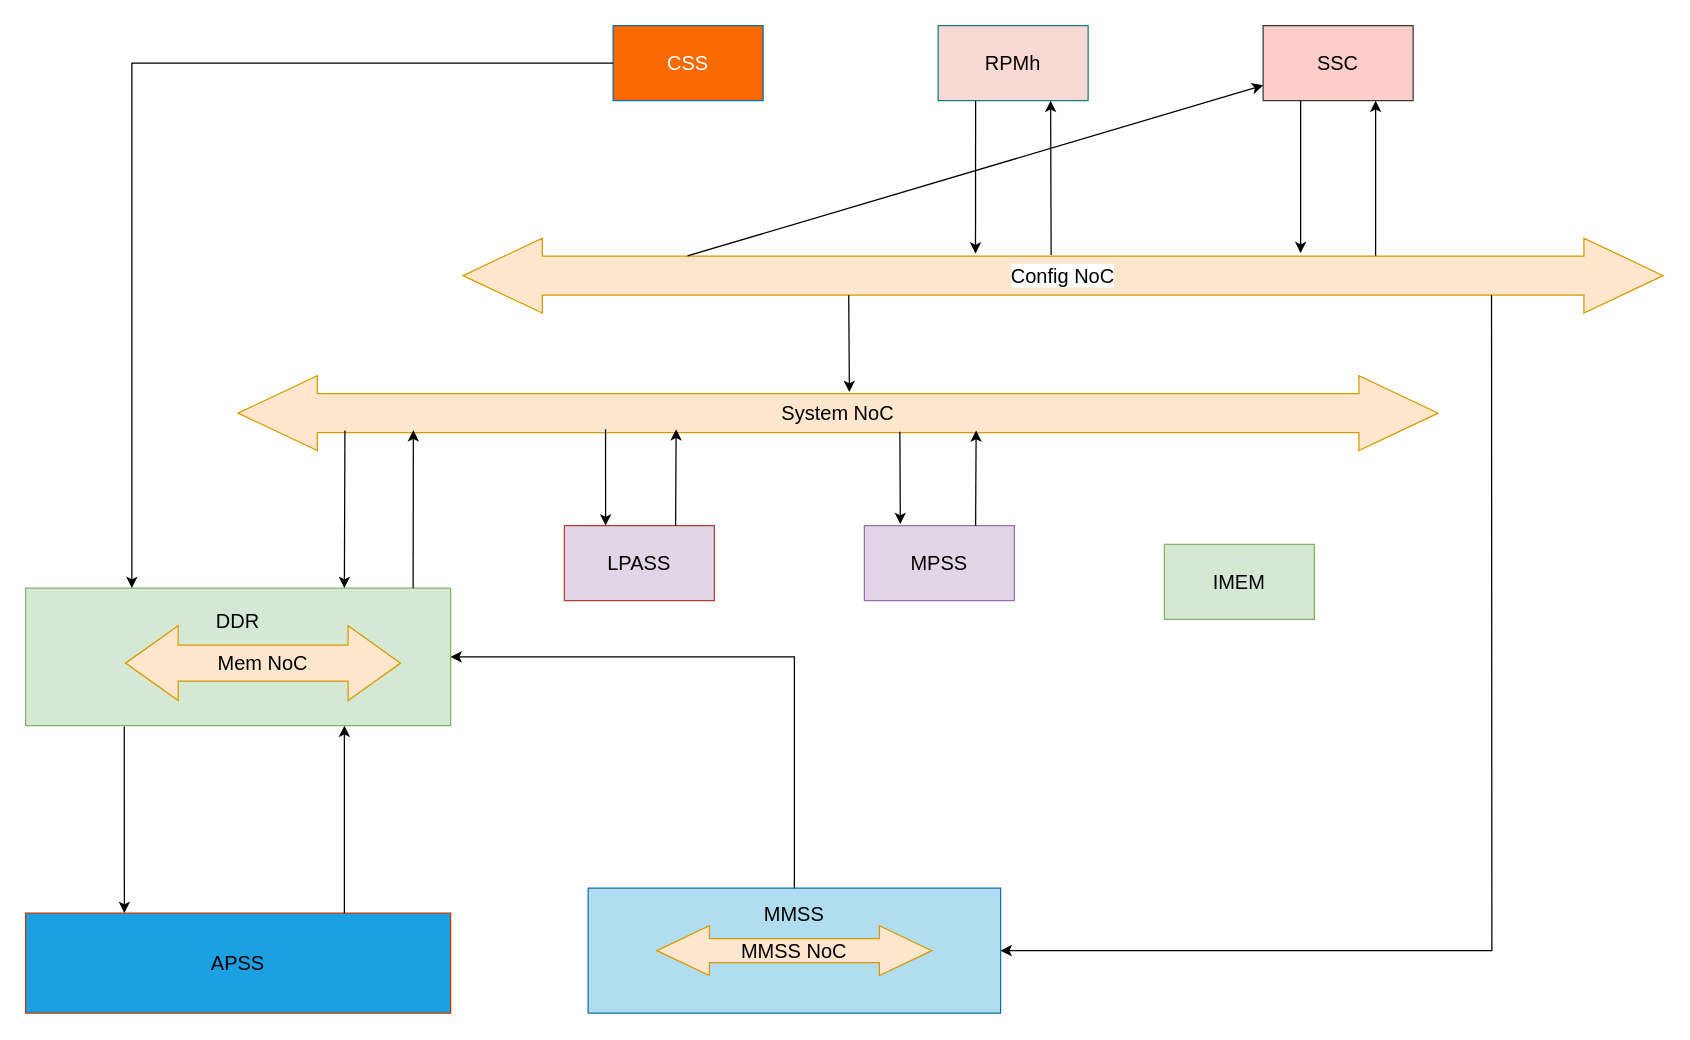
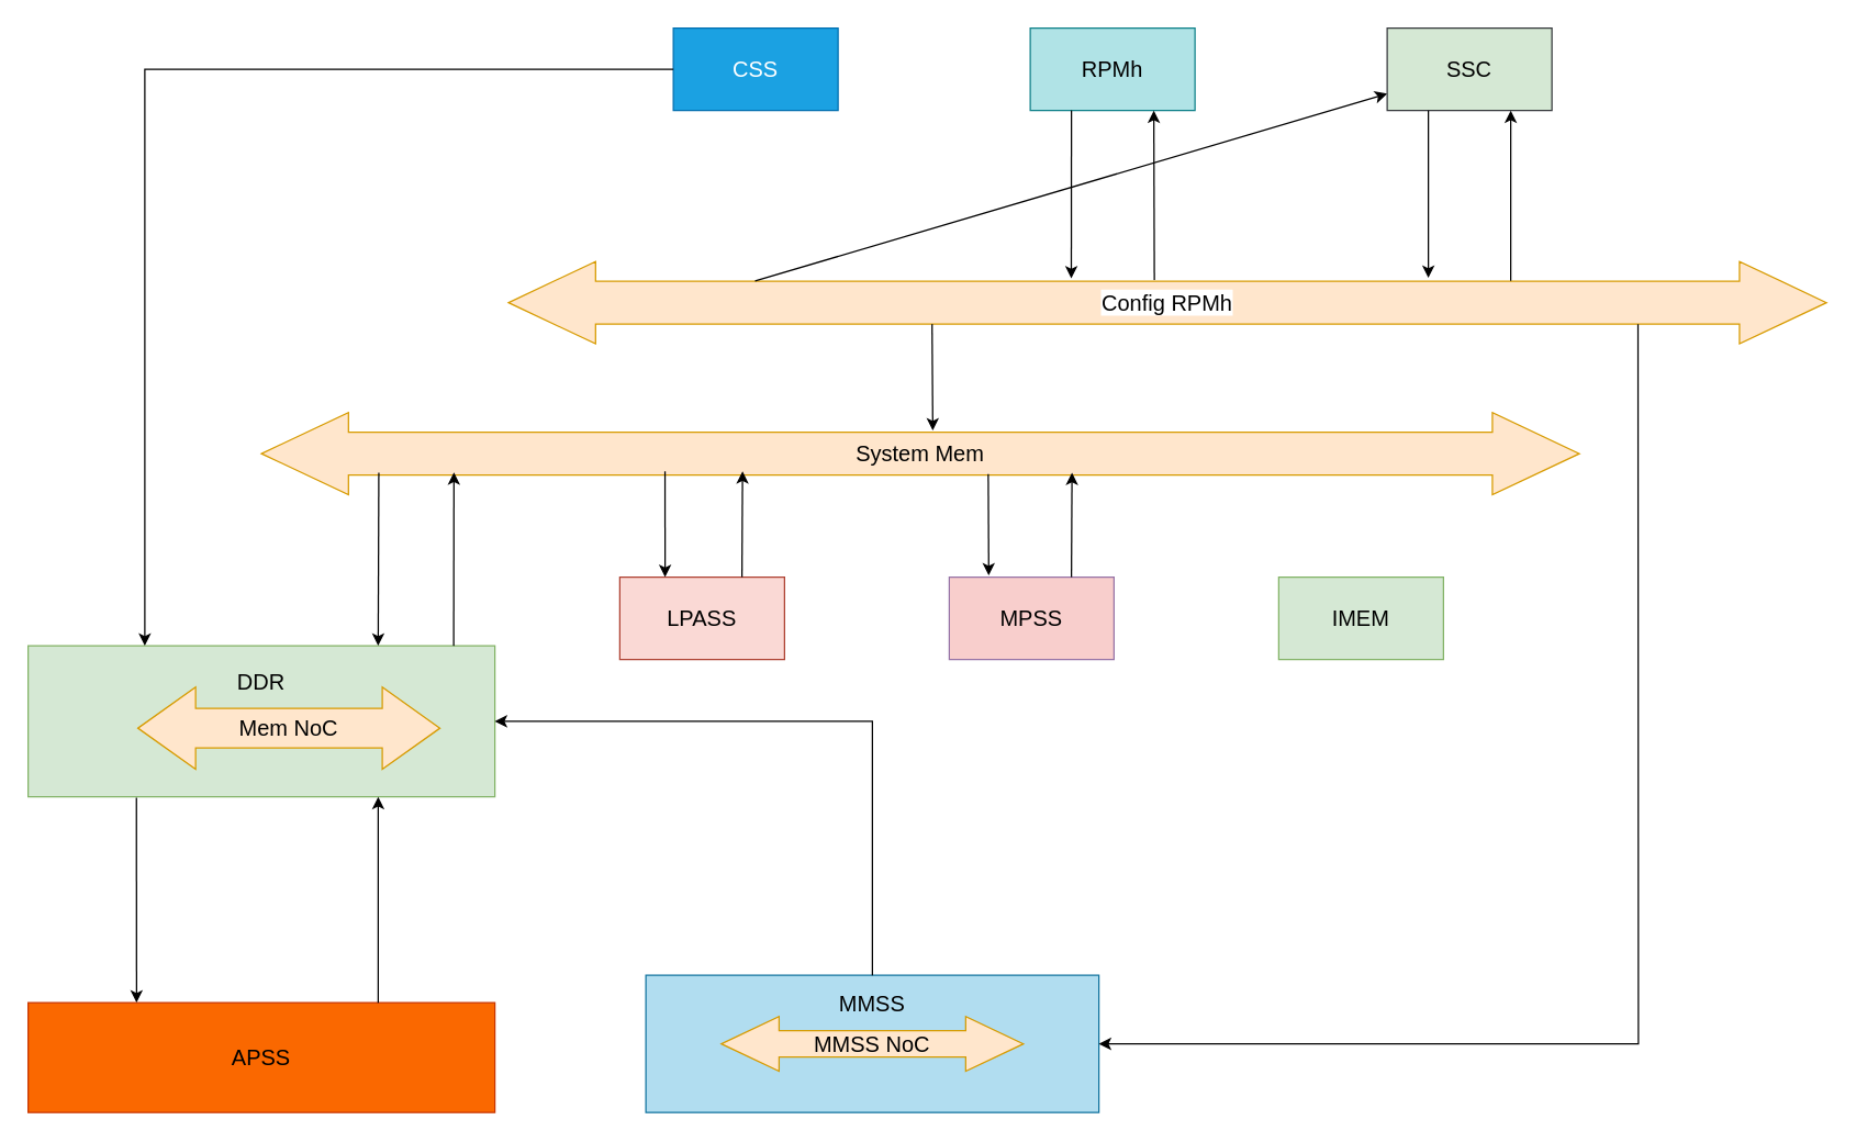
- <mxCell id="20" value="CSS" style="rounded=0;whiteSpace=wrap;html=1;fontSize=16;fillColor=#fa6800;fontColor=#ffffff;strokeColor=#006EAF;" vertex="1" parent="1"><mxGeometry x="490" y="20" width="120" height="60" as="geometry" /></mxCell>
+ <mxCell id="20" value="CSS" style="rounded=0;whiteSpace=wrap;html=1;fontSize=16;fillColor=#1ba1e2;fontColor=#ffffff;strokeColor=#006EAF;" vertex="1" parent="1"><mxGeometry x="490" y="20" width="120" height="60" as="geometry" /></mxCell>
- <mxCell id="21" value="RPMh" style="rounded=0;whiteSpace=wrap;html=1;fontSize=16;fillColor=#fad9d5;strokeColor=#0e8088;" vertex="1" parent="1"><mxGeometry x="750" y="20" width="120" height="60" as="geometry" /></mxCell>
+ <mxCell id="21" value="RPMh" style="rounded=0;whiteSpace=wrap;html=1;fontSize=16;fillColor=#b0e3e6;strokeColor=#0e8088;" vertex="1" parent="1"><mxGeometry x="750" y="20" width="120" height="60" as="geometry" /></mxCell>
- <mxCell id="29" value="SSC" style="rounded=0;whiteSpace=wrap;html=1;fontSize=16;fillColor=#ffcccc;strokeColor=#36393d;" vertex="1" parent="1"><mxGeometry x="1010" y="20" width="120" height="60" as="geometry" /></mxCell>
+ <mxCell id="29" value="SSC" style="rounded=0;whiteSpace=wrap;html=1;fontSize=16;fillColor=#d5e8d4;strokeColor=#36393d;" vertex="1" parent="1"><mxGeometry x="1010" y="20" width="120" height="60" as="geometry" /></mxCell>
- <mxCell id="22" value="Config NoC" style="shape=doubleArrow;whiteSpace=wrap;html=1;arrowWidth=0.517;arrowSize=0.066;fontSize=16;labelBackgroundColor=default;fillColor=#ffe6cc;strokeColor=#d79b00;" vertex="1" parent="1"><mxGeometry x="370" y="190" width="960" height="60" as="geometry" /></mxCell>
+ <mxCell id="22" value="Config RPMh" style="shape=doubleArrow;whiteSpace=wrap;html=1;arrowWidth=0.517;arrowSize=0.066;fontSize=16;labelBackgroundColor=default;fillColor=#ffe6cc;strokeColor=#d79b00;" vertex="1" parent="1"><mxGeometry x="370" y="190" width="960" height="60" as="geometry" /></mxCell>
- <mxCell id="13" value="System NoC" style="shape=doubleArrow;whiteSpace=wrap;html=1;arrowWidth=0.517;arrowSize=0.066;fontSize=16;fillColor=#ffe6cc;strokeColor=#d79b00;" vertex="1" parent="1"><mxGeometry x="190" y="300" width="960" height="60" as="geometry" /></mxCell>
+ <mxCell id="13" value="System Mem" style="shape=doubleArrow;whiteSpace=wrap;html=1;arrowWidth=0.517;arrowSize=0.066;fontSize=16;fillColor=#ffe6cc;strokeColor=#d79b00;" vertex="1" parent="1"><mxGeometry x="190" y="300" width="960" height="60" as="geometry" /></mxCell>
- <mxCell id="10" value="LPASS" style="rounded=0;whiteSpace=wrap;html=1;fontSize=16;fillColor=#e1d5e7;strokeColor=#ae4132;" vertex="1" parent="1"><mxGeometry x="451" width="120" height="60" as="geometry" y="420" /></mxCell>
+ <mxCell id="10" value="LPASS" style="rounded=0;whiteSpace=wrap;html=1;fontSize=16;fillColor=#fad9d5;strokeColor=#ae4132;" vertex="1" parent="1"><mxGeometry x="451" width="120" height="60" as="geometry" y="420" /></mxCell>
- <mxCell id="11" value="MPSS" style="rounded=0;whiteSpace=wrap;html=1;fontSize=16;fillColor=#e1d5e7;strokeColor=#9673a6;" vertex="1" parent="1"><mxGeometry x="691" width="120" height="60" as="geometry" y="420" /></mxCell>
+ <mxCell id="11" value="MPSS" style="rounded=0;whiteSpace=wrap;html=1;fontSize=16;fillColor=#f8cecc;strokeColor=#9673a6;" vertex="1" parent="1"><mxGeometry x="691" width="120" height="60" as="geometry" y="420" /></mxCell>
- <mxCell id="12" value="IMEM" style="rounded=0;whiteSpace=wrap;html=1;fontSize=16;fillColor=#d5e8d4;strokeColor=#82b366;" vertex="1" parent="1"><mxGeometry x="931" y="435" width="120" height="60" as="geometry" /></mxCell>
+ <mxCell id="12" value="IMEM" style="rounded=0;whiteSpace=wrap;html=1;fontSize=16;fillColor=#d5e8d4;strokeColor=#82b366;" vertex="1" parent="1"><mxGeometry x="931" width="120" height="60" as="geometry" y="420" /></mxCell>
- <mxCell id="4" value="APSS" style="rounded=0;whiteSpace=wrap;html=1;fontSize=16;fillColor=#1ba1e2;fontColor=#000000;strokeColor=#C73500;" vertex="1" parent="1"><mxGeometry x="20" y="730" width="340" height="80" as="geometry" /></mxCell>
+ <mxCell id="4" value="APSS" style="rounded=0;whiteSpace=wrap;html=1;fontSize=16;fillColor=#fa6800;fontColor=#000000;strokeColor=#C73500;" vertex="1" parent="1"><mxGeometry x="20" y="730" width="340" height="80" as="geometry" /></mxCell>
